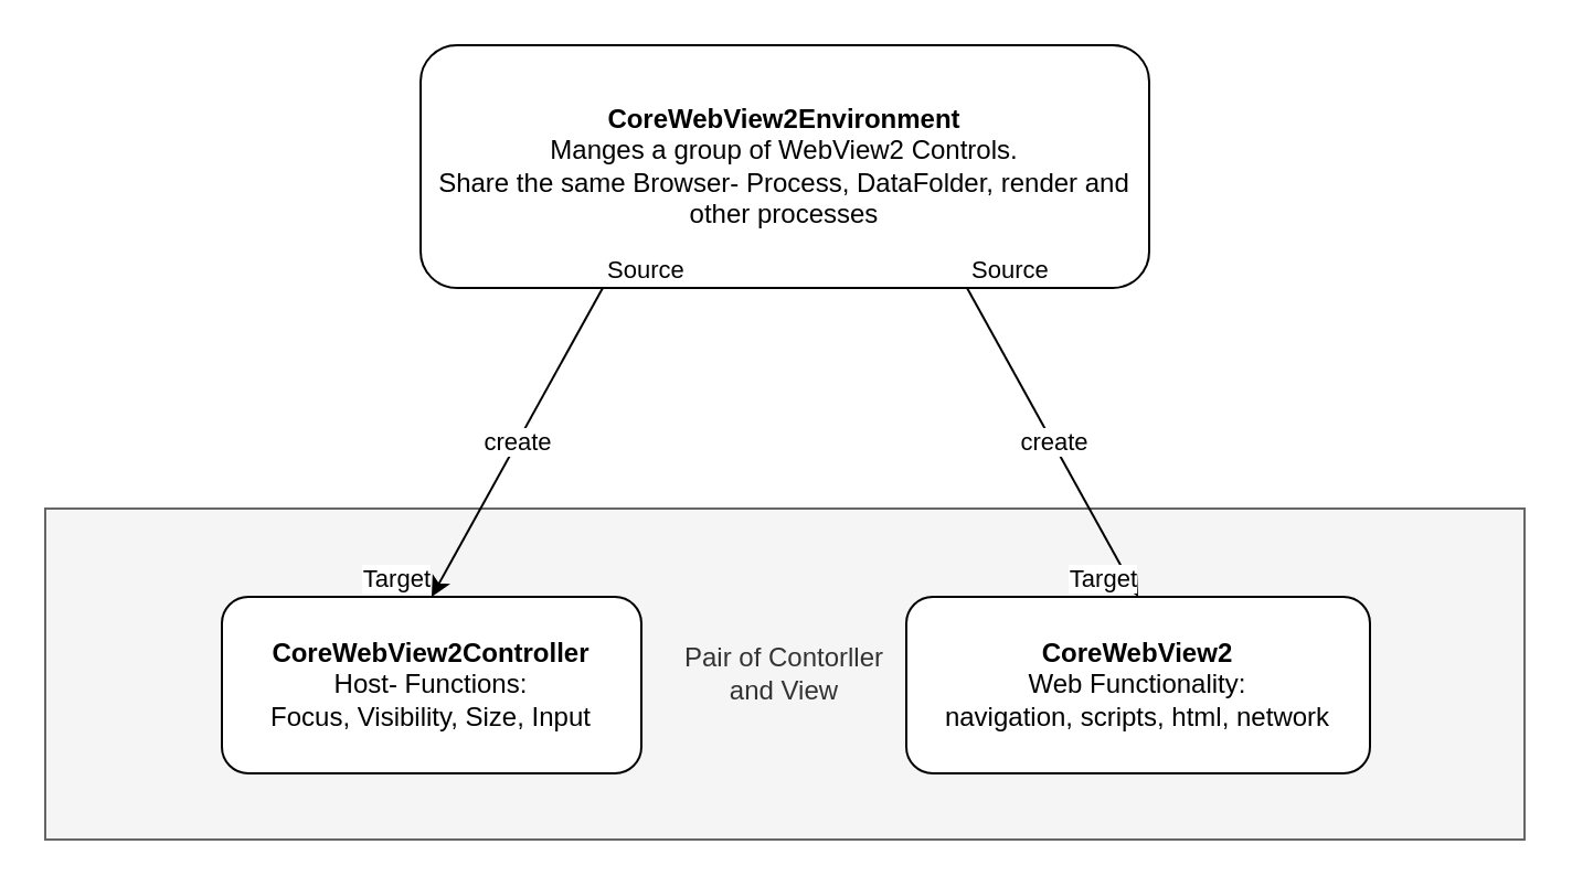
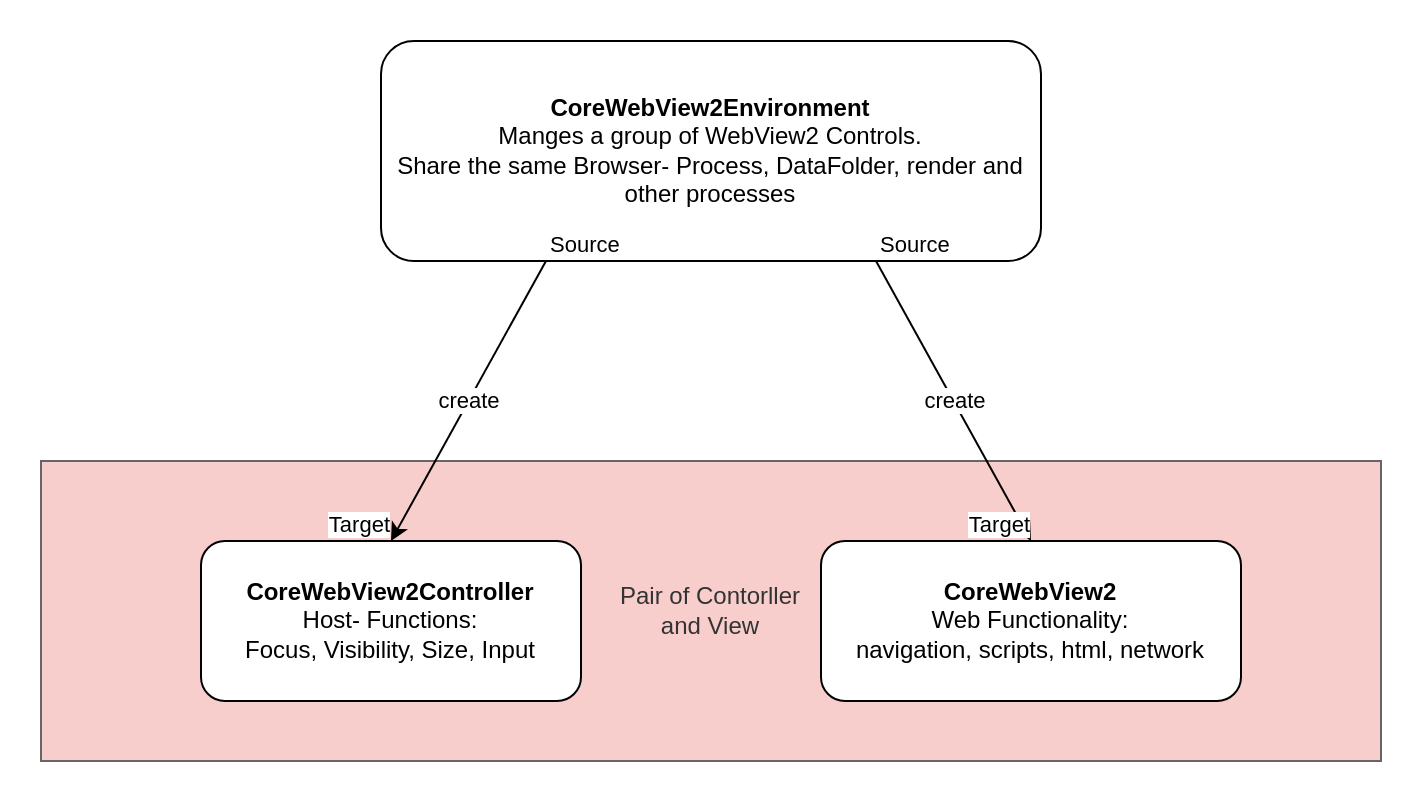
- <mxCell id="2" value="Pair of Contorller&lt;br&gt;and View" style="rounded=0;whiteSpace=wrap;html=1;fillColor=#f5f5f5;fontColor=#333333;strokeColor=#666666;" vertex="1" parent="1"><mxGeometry x="20" y="230" width="670" height="150" as="geometry" /></mxCell>
+ <mxCell id="2" value="Pair of Contorller&lt;br&gt;and View" style="rounded=0;whiteSpace=wrap;html=1;fillColor=#f8cecc;fontColor=#333333;strokeColor=#666666;" vertex="1" parent="1"><mxGeometry x="20" y="230" width="670" height="150" as="geometry" /></mxCell>
